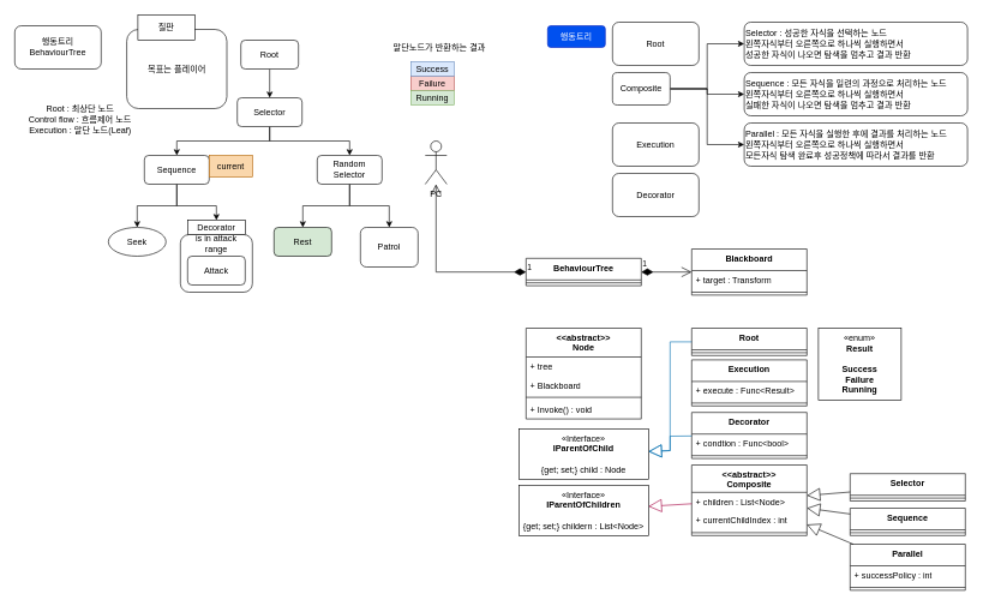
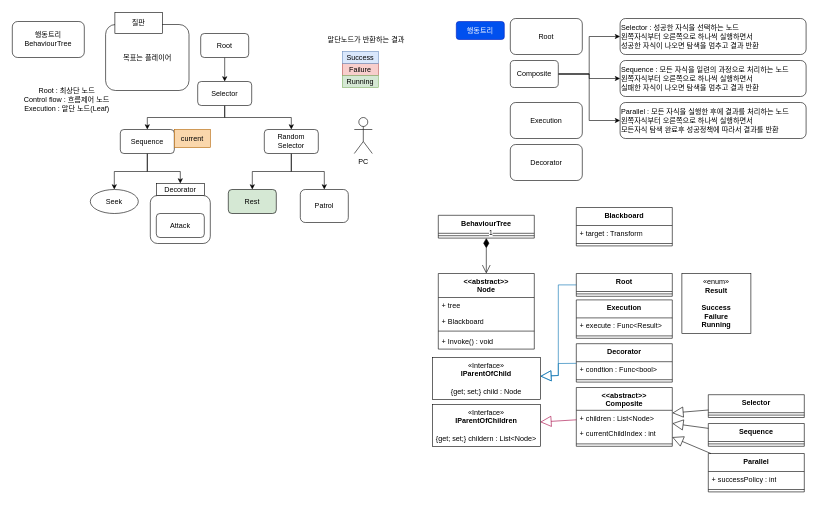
- <mxCell id="51" value="1" style="endArrow=open;html=1;endSize=12;startArrow=diamondThin;startSize=14;startFill=1;edgeStyle=orthogonalEdgeStyle;align=left;verticalAlign=bottom;rounded=0;" parent="1" source="43" target="24" edge="1"><mxGeometry x="-1" y="3" relative="1" as="geometry"><mxPoint x="920" y="387" as="sourcePoint" /><mxPoint x="970" y="387" as="targetPoint" /></mxGeometry></mxCell>
+ <mxCell id="51" value="1" style="endArrow=open;html=1;endSize=12;startArrow=diamondThin;startSize=14;startFill=1;edgeStyle=orthogonalEdgeStyle;align=left;verticalAlign=bottom;rounded=0;" parent="1" source="43" target="38" edge="1"><mxGeometry x="-1" y="3" relative="1" as="geometry"><mxPoint x="920" y="387" as="sourcePoint" /><mxPoint x="970" y="387" as="targetPoint" /></mxGeometry></mxCell>
- <mxCell id="25" value="is in attack range" style="text;html=1;align=center;verticalAlign=middle;whiteSpace=wrap;rounded=0;" parent="1" vertex="1"><mxGeometry x="260" y="325" width="80" height="25" as="geometry" /></mxCell>
- <mxCell id="50" value="1" style="endArrow=open;html=1;endSize=12;startArrow=diamondThin;startSize=14;startFill=1;edgeStyle=orthogonalEdgeStyle;align=left;verticalAlign=bottom;rounded=0;" parent="1" source="43" target="47" edge="1"><mxGeometry x="-1" y="3" relative="1" as="geometry"><mxPoint x="940" y="445" as="sourcePoint" /><mxPoint x="1100" y="445" as="targetPoint" /></mxGeometry></mxCell>
